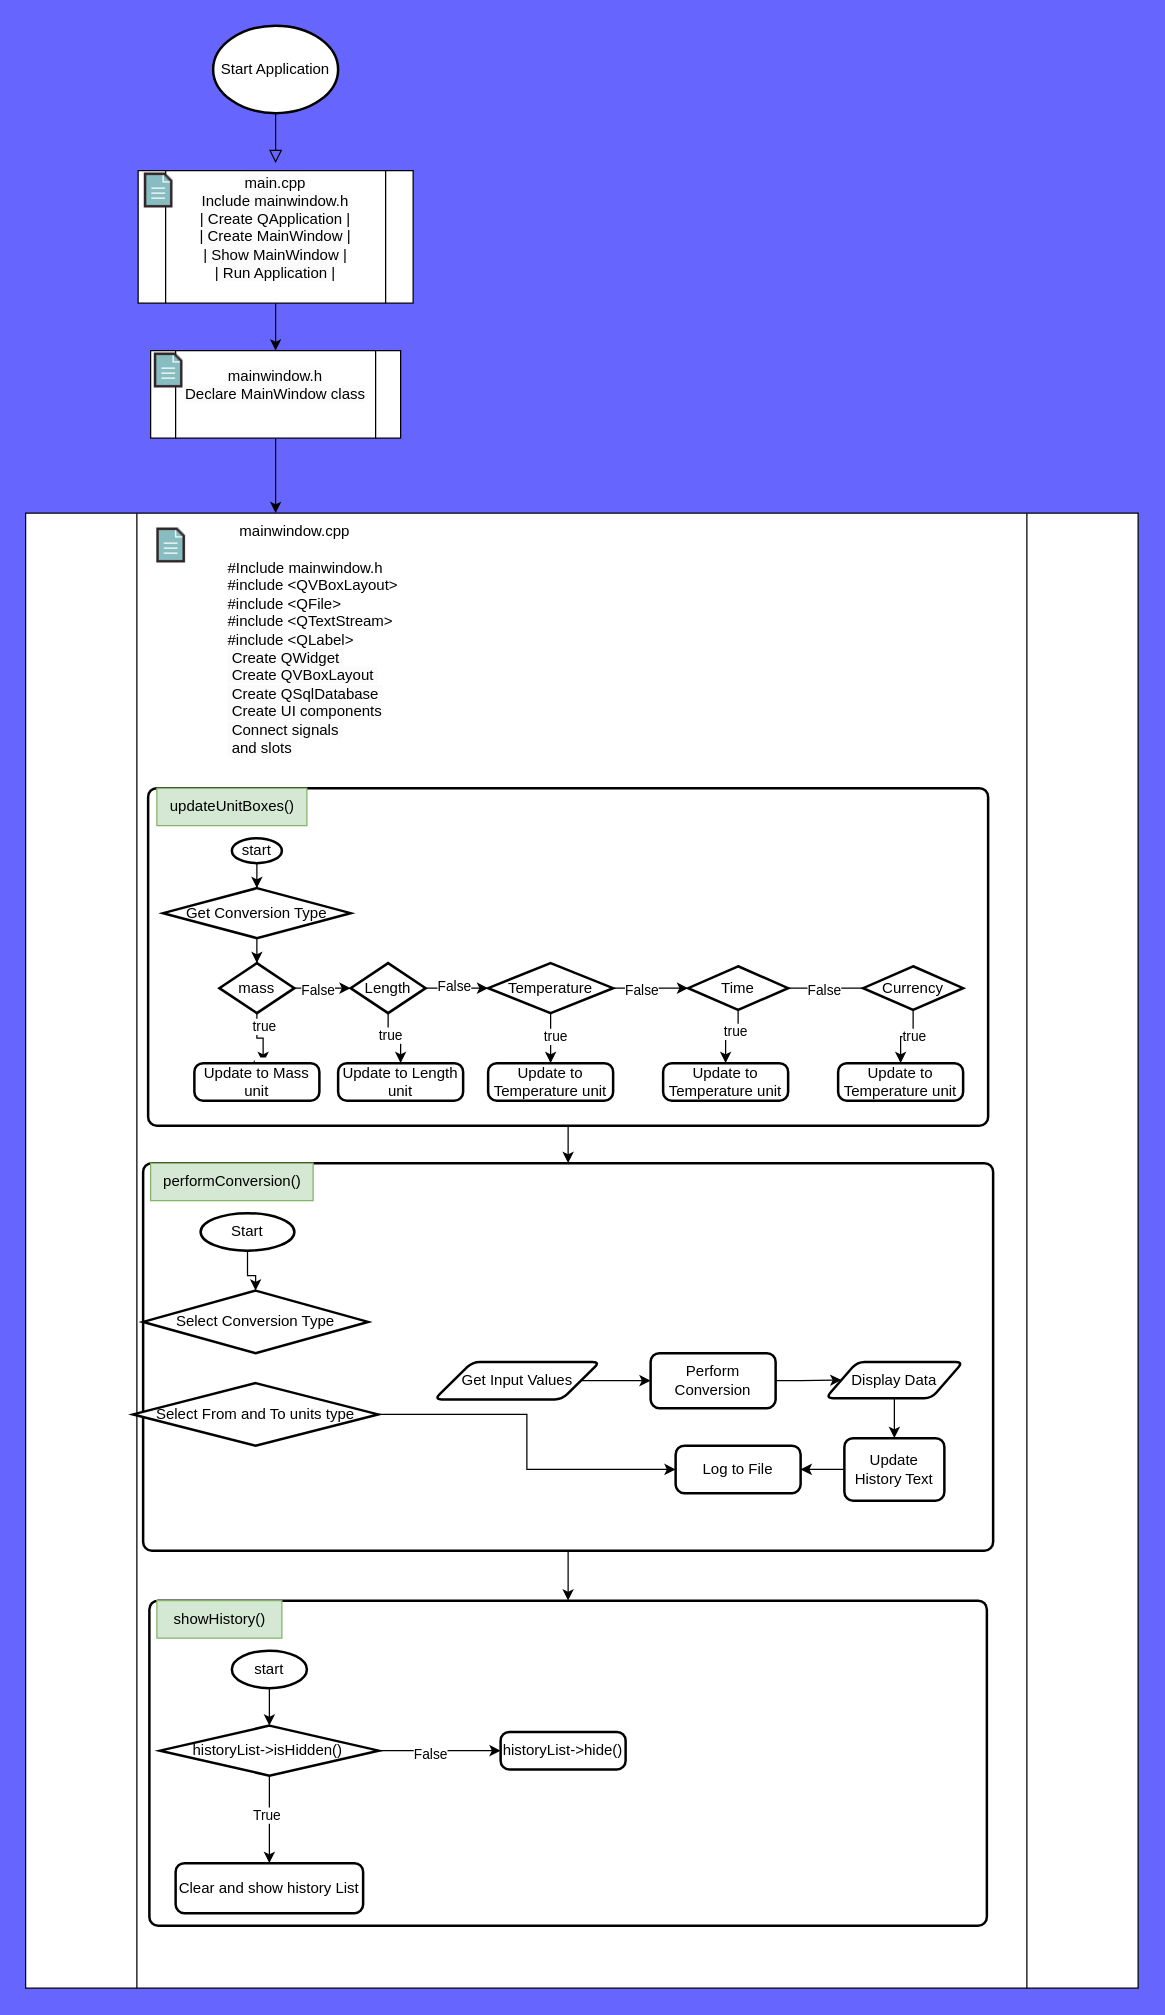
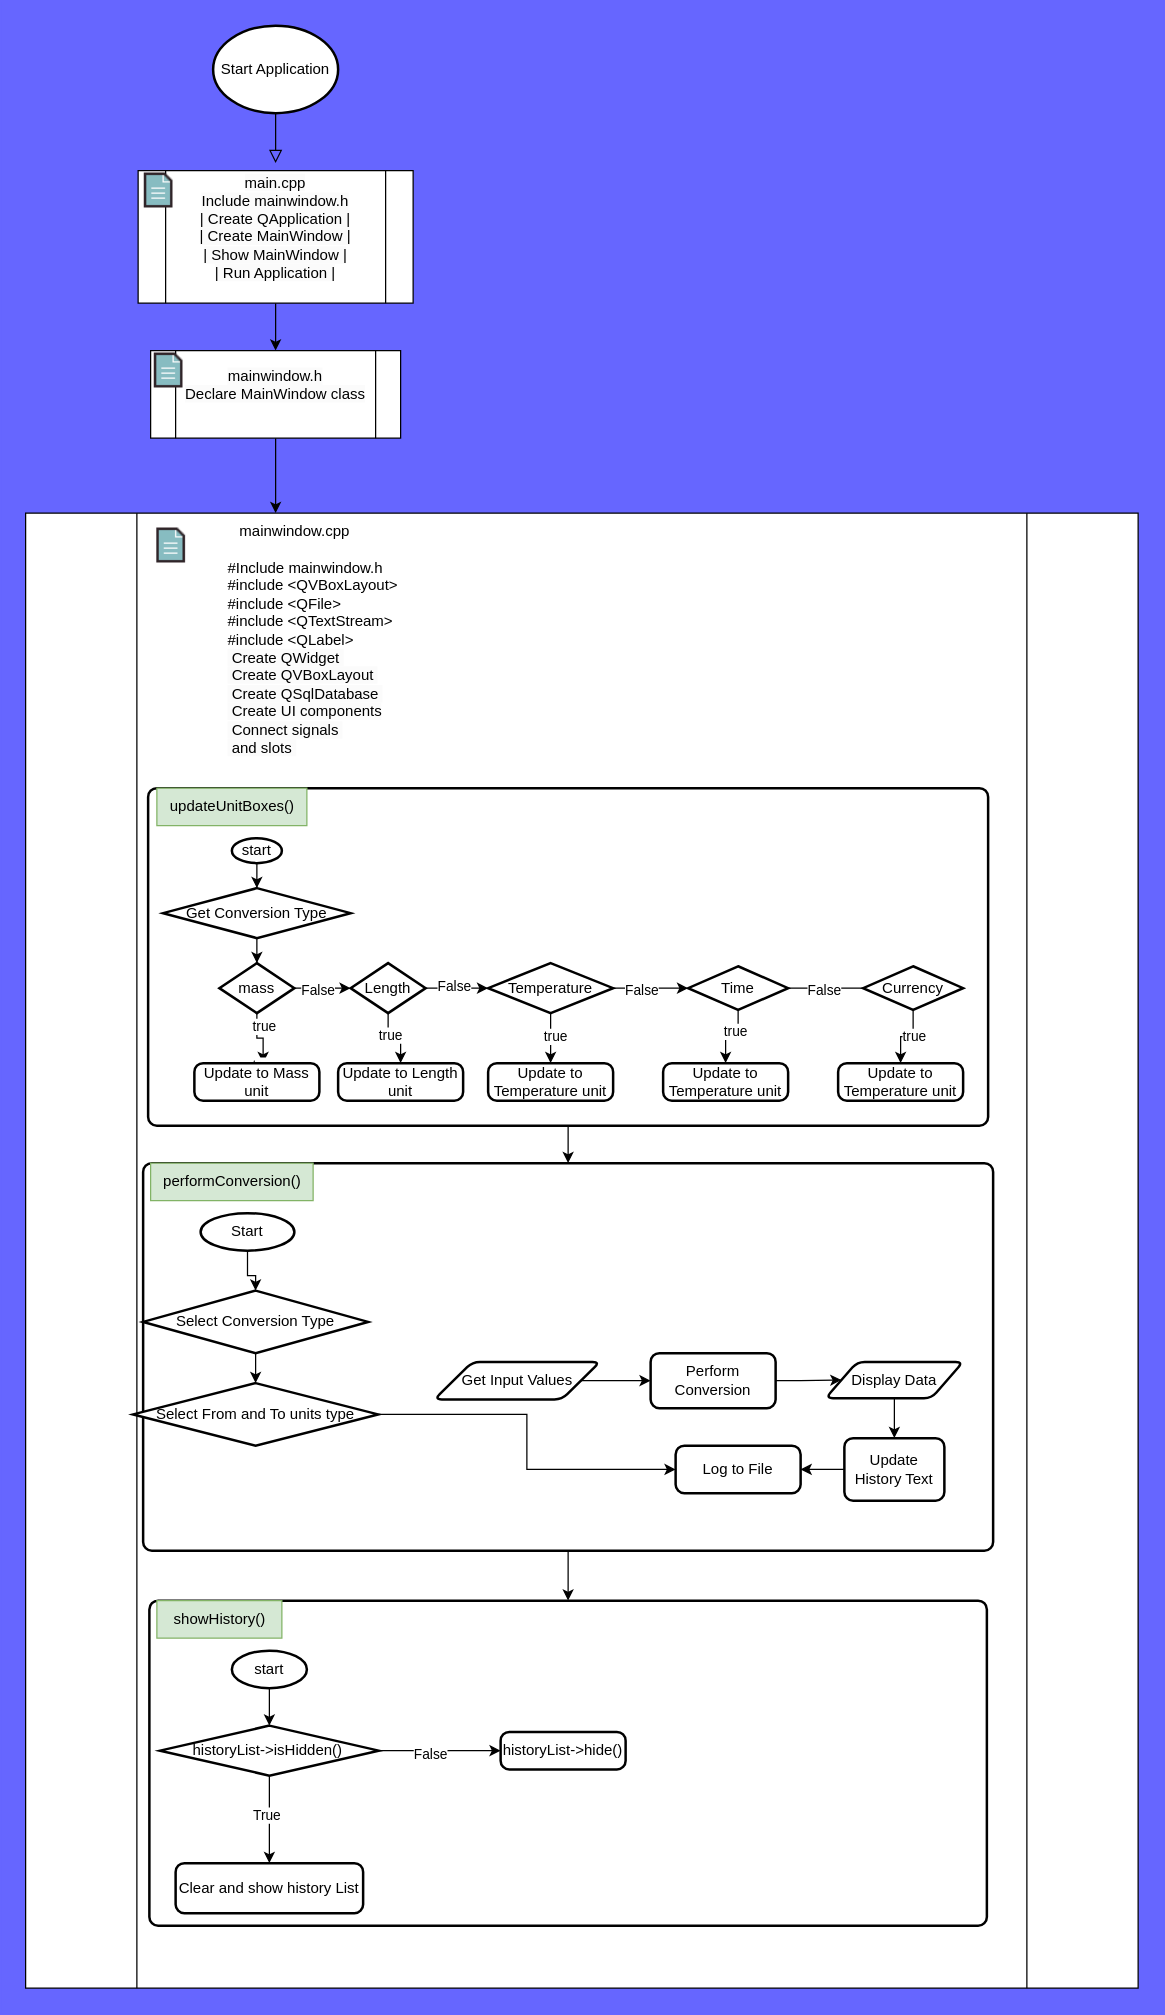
+ <mxCell id="58" value="" style="edgeStyle=orthogonalEdgeStyle;rounded=0;orthogonalLoop=1;jettySize=auto;html=1;" edge="1" parent="1" source="59" target="61"><mxGeometry relative="1" as="geometry" /></mxCell>
